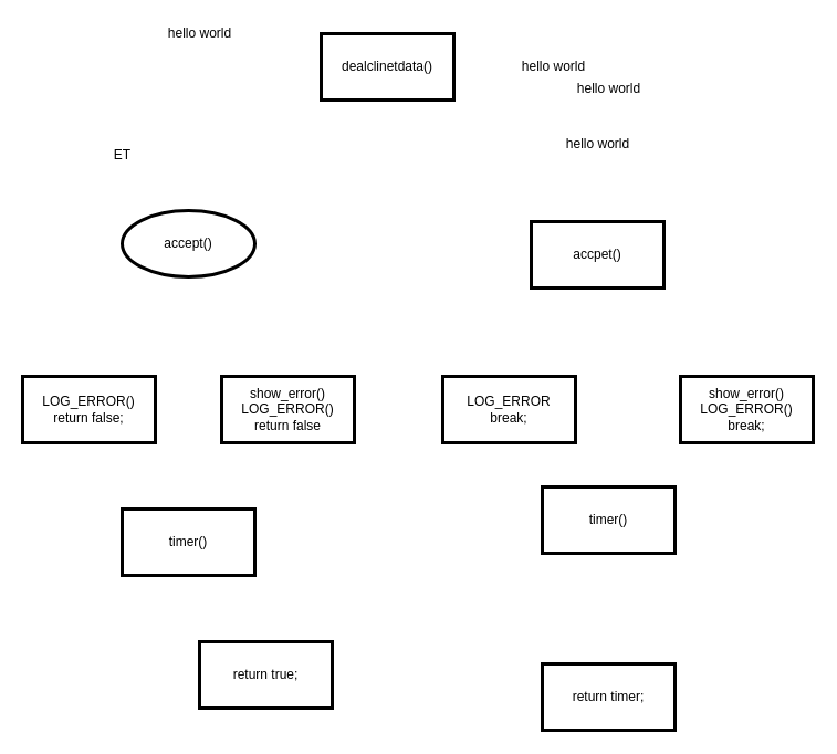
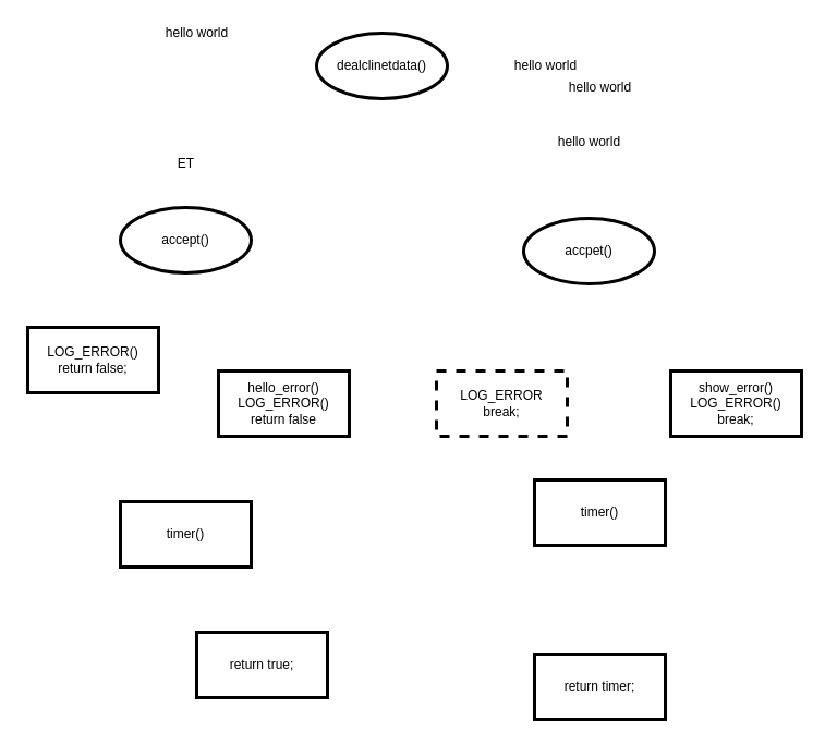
- <mxCell id="2" value="dealclinetdata()" style="whiteSpace=wrap;html=1;strokeColor=#000000;strokeWidth=3;" parent="1" vertex="1"><mxGeometry x="290" y="30" width="120" height="60" as="geometry" /></mxCell>
+ <mxCell id="2" value="dealclinetdata()" style="ellipse;whiteSpace=wrap;html=1;strokeColor=#000000;strokeWidth=3;" parent="1" vertex="1"><mxGeometry x="290" y="30" width="120" height="60" as="geometry" /></mxCell>
- <mxCell id="6" value="ET" style="text;html=1;align=center;verticalAlign=middle;resizable=0;points=[];autosize=1;strokeColor=none;fillColor=none;fontColor=#000000;" vertex="1" parent="1"><mxGeometry x="95" y="130" width="30" height="20" as="geometry" /></mxCell>
+ <mxCell id="6" value="ET" style="text;html=1;align=center;verticalAlign=middle;resizable=0;points=[];autosize=1;strokeColor=none;fillColor=none;fontColor=#000000;" vertex="1" parent="1"><mxGeometry x="155" y="140" width="30" height="20" as="geometry" /></mxCell>
- <mxCell id="4" value="accpet()&lt;br&gt;" style="whiteSpace=wrap;html=1;strokeColor=#000000;strokeWidth=3;" vertex="1" parent="1"><mxGeometry x="480" y="200" width="120" height="60" as="geometry" /></mxCell>
+ <mxCell id="4" value="accpet()&lt;br&gt;" style="ellipse;whiteSpace=wrap;html=1;strokeColor=#000000;strokeWidth=3;" vertex="1" parent="1"><mxGeometry x="480" y="200" width="120" height="60" as="geometry" /></mxCell>
- <mxCell id="5" value="LOG_ERROR()&lt;br&gt;return false;" style="whiteSpace=wrap;html=1;strokeColor=#000000;strokeWidth=3;" vertex="1" parent="1"><mxGeometry x="20" y="340" width="120" height="60" as="geometry" /></mxCell>
+ <mxCell id="5" value="LOG_ERROR()&lt;br&gt;return false;" style="whiteSpace=wrap;html=1;strokeColor=#000000;strokeWidth=3;" vertex="1" parent="1"><mxGeometry x="25" y="300" width="120" height="60" as="geometry" /></mxCell>
- <mxCell id="12" value="show_error()&lt;br&gt;LOG_ERROR()&lt;br&gt;return false" style="whiteSpace=wrap;html=1;strokeColor=#000000;strokeWidth=3;" vertex="1" parent="1"><mxGeometry x="200" y="340" width="120" height="60" as="geometry" /></mxCell>
+ <mxCell id="12" value="hello_error()&lt;br&gt;LOG_ERROR()&lt;br&gt;return false" style="whiteSpace=wrap;html=1;strokeColor=#000000;strokeWidth=3;" vertex="1" parent="1"><mxGeometry x="200" y="340" width="120" height="60" as="geometry" /></mxCell>
- <mxCell id="11" value="LOG_ERROR&lt;br&gt;break;" style="whiteSpace=wrap;html=1;strokeColor=#000000;strokeWidth=3;" vertex="1" parent="1"><mxGeometry x="400" y="340" width="120" height="60" as="geometry" /></mxCell>
+ <mxCell id="11" value="LOG_ERROR&lt;br&gt;break;" style="whiteSpace=wrap;html=1;strokeColor=#000000;strokeWidth=3;dashed=1;" vertex="1" parent="1"><mxGeometry x="400" y="340" width="120" height="60" as="geometry" /></mxCell>
